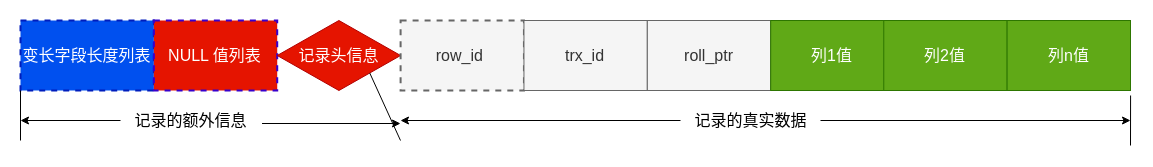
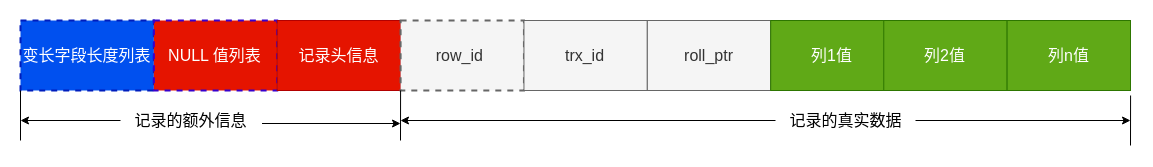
- <mxCell id="4" value="记录头信息" style="rhombus;whiteSpace=wrap;html=1;fontSize=16;fillColor=#e51400;fontColor=#ffffff;strokeColor=#B20000;" parent="1" vertex="1"><mxGeometry x="276.729" y="20" width="123.364" height="70" as="geometry" /></mxCell>
+ <mxCell id="4" value="记录头信息" style="rounded=0;whiteSpace=wrap;html=1;fontSize=16;fillColor=#e51400;fontColor=#ffffff;strokeColor=#B20000;" parent="1" vertex="1"><mxGeometry x="276.729" y="20" width="123.364" height="70" as="geometry" /></mxCell>
- <mxCell id="15" value="记录的真实数据" style="text;html=1;align=center;verticalAlign=middle;resizable=0;points=[];autosize=1;strokeColor=none;fillColor=none;fontSize=16;" parent="1" vertex="1"><mxGeometry x="680" y="105" width="140" height="30" as="geometry" /></mxCell>
+ <mxCell id="15" value="记录的真实数据" style="text;html=1;align=center;verticalAlign=middle;resizable=0;points=[];autosize=1;strokeColor=none;fillColor=none;fontSize=16;" parent="1" vertex="1"><mxGeometry x="775" y="105" width="140" height="30" as="geometry" /></mxCell>
